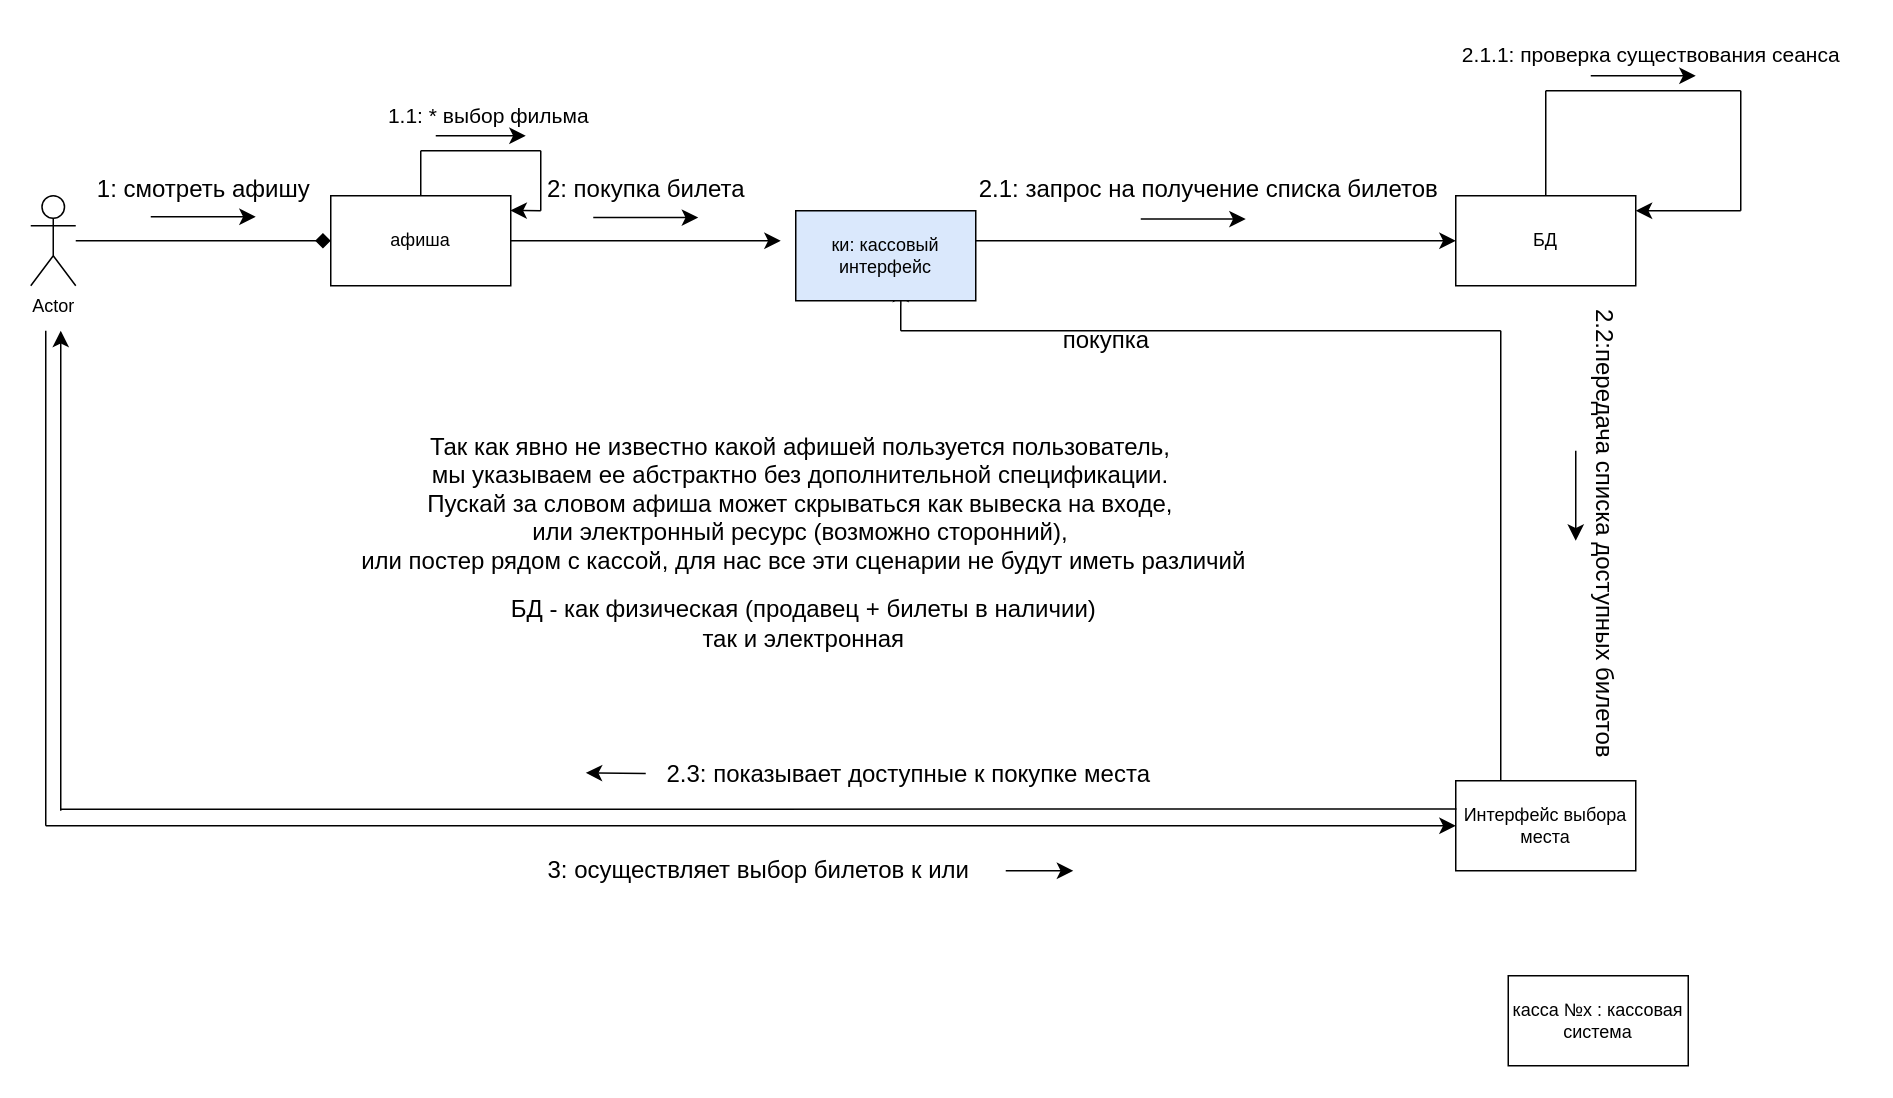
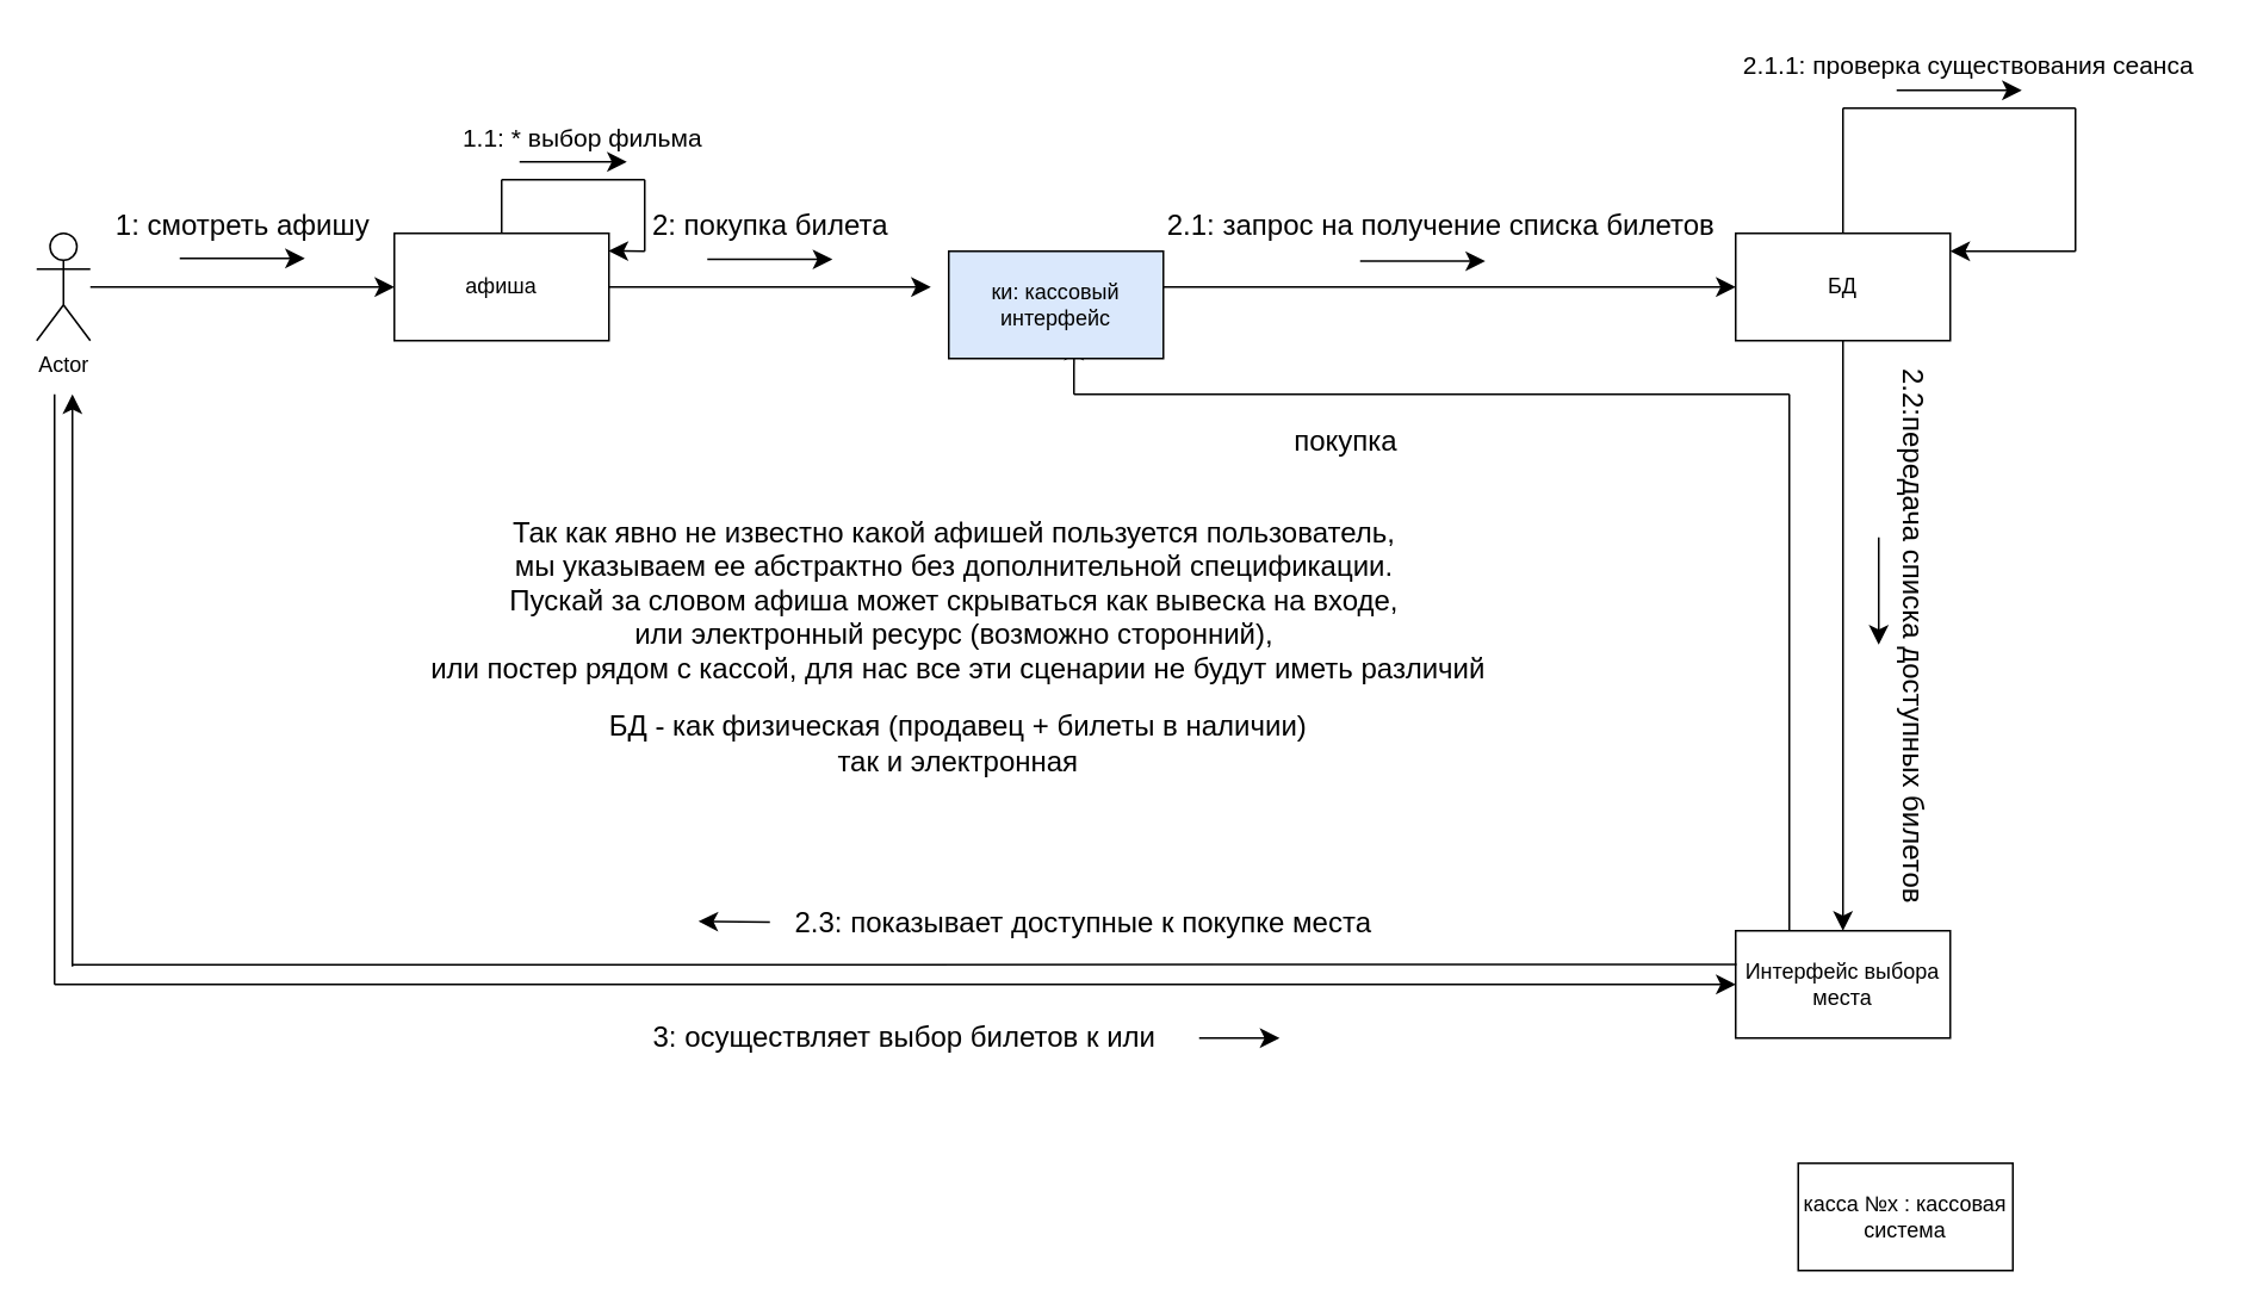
- <mxCell id="2" style="edgeStyle=none;curved=1;rounded=0;orthogonalLoop=1;jettySize=auto;html=1;entryX=0;entryY=0.5;entryDx=0;entryDy=0;fontSize=12;startSize=8;endSize=8;endArrow=diamond;" edge="1" parent="1" source="3" target="5"><mxGeometry relative="1" as="geometry" /></mxCell>
+ <mxCell id="2" style="edgeStyle=none;curved=1;rounded=0;orthogonalLoop=1;jettySize=auto;html=1;entryX=0;entryY=0.5;entryDx=0;entryDy=0;fontSize=12;startSize=8;endSize=8;" edge="1" parent="1" source="3" target="5"><mxGeometry relative="1" as="geometry" /></mxCell>
- <mxCell id="43" value="покупка&amp;nbsp;" style="text;html=1;align=center;verticalAlign=middle;resizable=0;points=[];autosize=1;strokeColor=none;fillColor=none;fontSize=16;" vertex="1" parent="1"><mxGeometry x="694" y="211" width="90" height="30" as="geometry" /></mxCell>
+ <mxCell id="43" value="покупка&amp;nbsp;" style="text;html=1;align=center;verticalAlign=middle;resizable=0;points=[];autosize=1;strokeColor=none;fillColor=none;fontSize=16;" vertex="1" parent="1"><mxGeometry x="709" y="231" width="90" height="30" as="geometry" /></mxCell>
+ <mxCell id="16" style="edgeStyle=none;curved=1;rounded=0;orthogonalLoop=1;jettySize=auto;html=1;exitX=0.5;exitY=1;exitDx=0;exitDy=0;entryX=0.5;entryY=0;entryDx=0;entryDy=0;fontSize=12;startSize=8;endSize=8;" edge="1" parent="1" source="17" target="20"><mxGeometry relative="1" as="geometry" /></mxCell>
